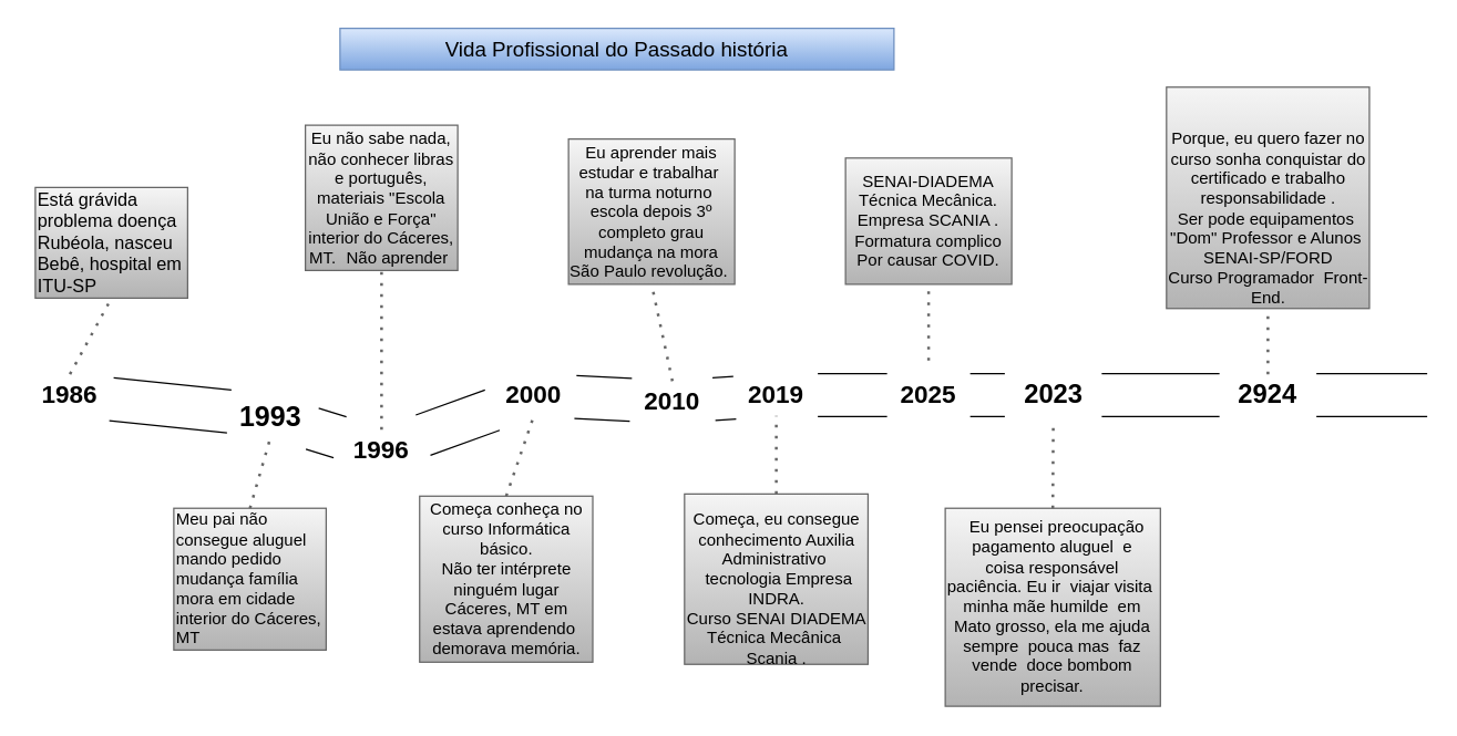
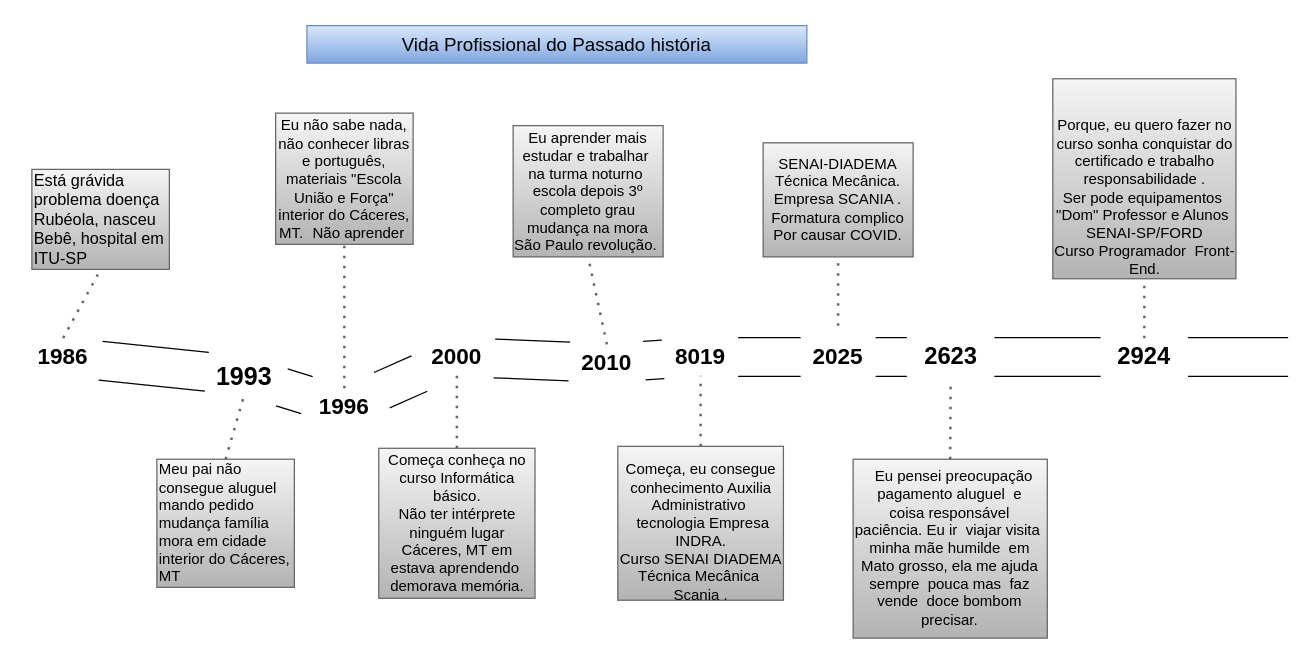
- <mxCell id="19" value="&lt;b&gt;&lt;font style=&quot;font-size: 18px;&quot;&gt;2000&lt;/font&gt;&lt;/b&gt;" style="text;html=1;align=center;verticalAlign=middle;whiteSpace=wrap;rounded=0;labelBackgroundColor=none;" parent="1" vertex="1"><mxGeometry x="355" y="270" width="60" height="30" as="geometry" /></mxCell>
+ <mxCell id="19" value="&lt;b&gt;&lt;font style=&quot;font-size: 18px;&quot;&gt;2000&lt;/font&gt;&lt;/b&gt;" style="text;html=1;align=center;verticalAlign=middle;whiteSpace=wrap;rounded=0;labelBackgroundColor=none;" parent="1" vertex="1"><mxGeometry x="335" y="270" width="60" height="30" as="geometry" /></mxCell>
- <mxCell id="33" value="&lt;font size=&quot;1&quot; style=&quot;&quot;&gt;&lt;b style=&quot;font-size: 18px;&quot;&gt;2019&lt;/b&gt;&lt;/font&gt;" style="text;html=1;align=center;verticalAlign=middle;whiteSpace=wrap;rounded=0;" parent="1" vertex="1"><mxGeometry x="530" y="270" width="60" height="30" as="geometry" /></mxCell>
+ <mxCell id="33" value="&lt;font size=&quot;1&quot; style=&quot;&quot;&gt;&lt;b style=&quot;font-size: 18px;&quot;&gt;8019&lt;/b&gt;&lt;/font&gt;" style="text;html=1;align=center;verticalAlign=middle;whiteSpace=wrap;rounded=0;" parent="1" vertex="1"><mxGeometry x="530" y="270" width="60" height="30" as="geometry" /></mxCell>
- <mxCell id="38" value="&lt;b&gt;&lt;font style=&quot;font-size: 19px;&quot;&gt;2023&lt;/font&gt;&lt;/b&gt;" style="text;html=1;align=center;verticalAlign=middle;resizable=0;points=[];autosize=1;strokeColor=none;fillColor=none;" parent="1" vertex="1"><mxGeometry x="725" y="265" width="70" height="40" as="geometry" /></mxCell>
+ <mxCell id="38" value="&lt;b&gt;&lt;font style=&quot;font-size: 19px;&quot;&gt;2623&lt;/font&gt;&lt;/b&gt;" style="text;html=1;align=center;verticalAlign=middle;resizable=0;points=[];autosize=1;strokeColor=none;fillColor=none;" parent="1" vertex="1"><mxGeometry x="725" y="265" width="70" height="40" as="geometry" /></mxCell>
